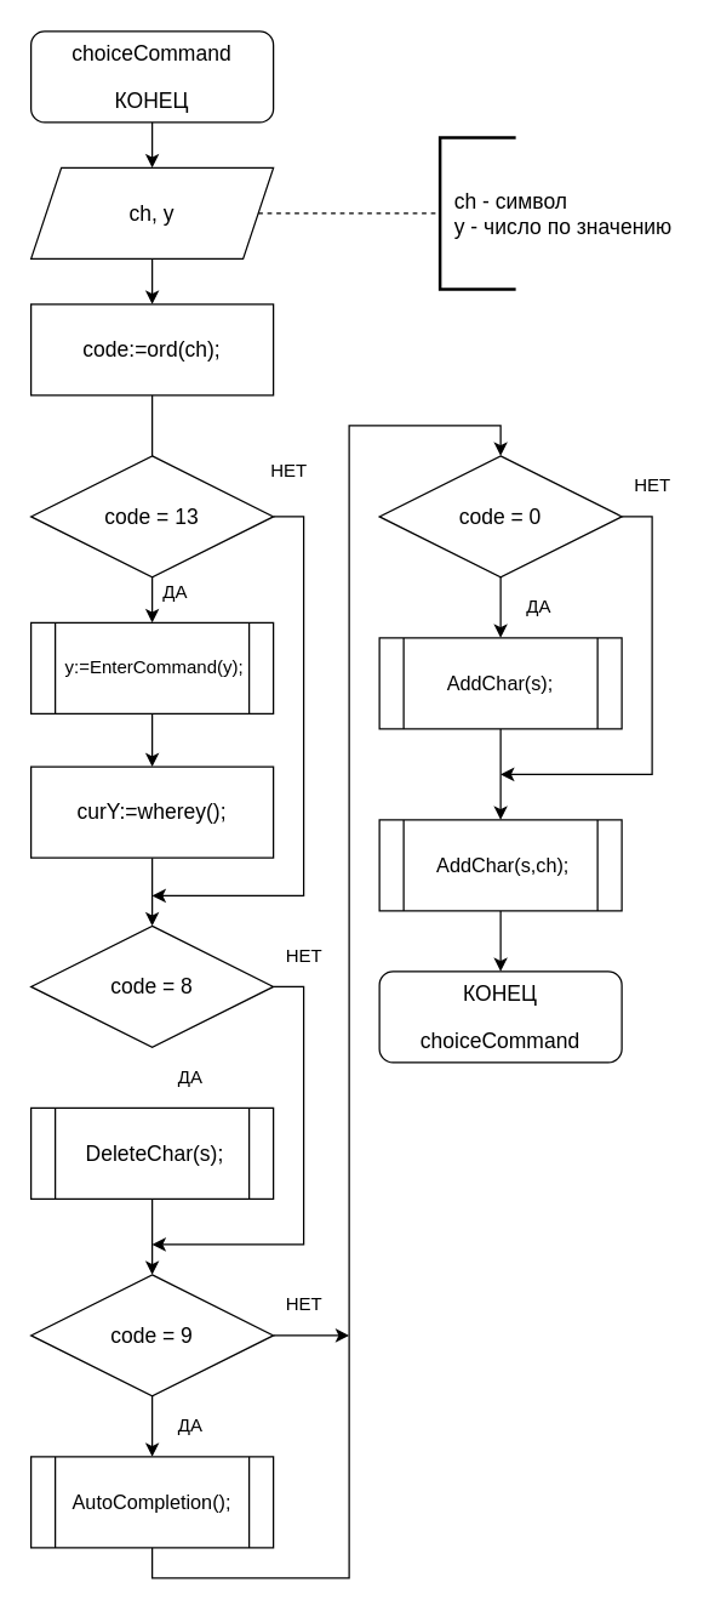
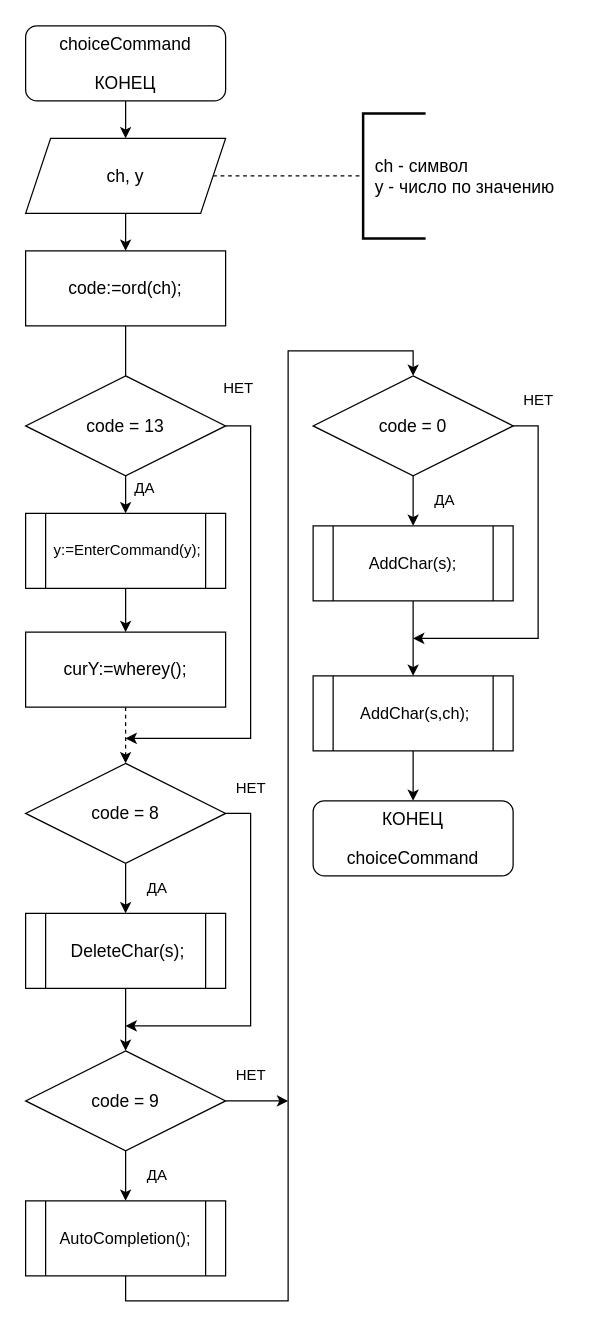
- <mxCell id="39" style="edgeStyle=orthogonalEdgeStyle;rounded=0;orthogonalLoop=1;jettySize=auto;html=1;exitX=0.5;exitY=1;exitDx=0;exitDy=0;entryX=0.5;entryY=0;entryDx=0;entryDy=0;" edge="1" parent="1" source="40" target="18"><mxGeometry relative="1" as="geometry" /></mxCell>
+ <mxCell id="39" style="edgeStyle=orthogonalEdgeStyle;rounded=0;orthogonalLoop=1;jettySize=auto;html=1;exitX=0.5;exitY=1;exitDx=0;exitDy=0;entryX=0.5;entryY=0;entryDx=0;entryDy=0;dashed=1;" edge="1" parent="1" source="40" target="18"><mxGeometry relative="1" as="geometry" /></mxCell>
+ <mxCell id="16" style="edgeStyle=orthogonalEdgeStyle;rounded=0;orthogonalLoop=1;jettySize=auto;html=1;exitX=0.5;exitY=1;exitDx=0;exitDy=0;entryX=0.5;entryY=0;entryDx=0;entryDy=0;" edge="1" parent="1" source="18" target="21"><mxGeometry relative="1" as="geometry" /></mxCell>
